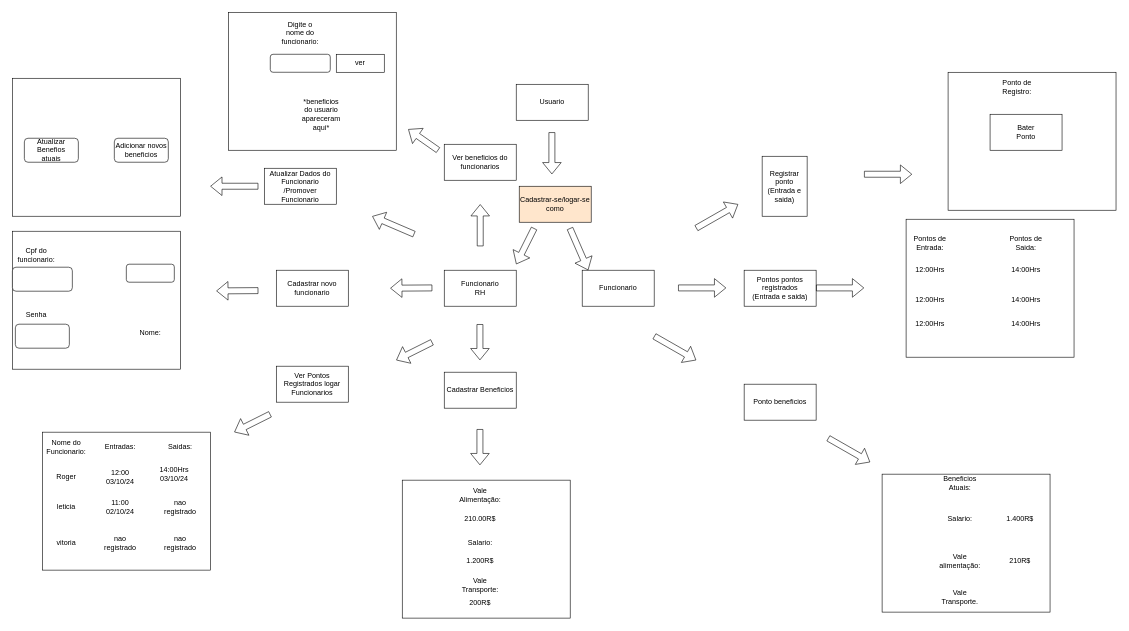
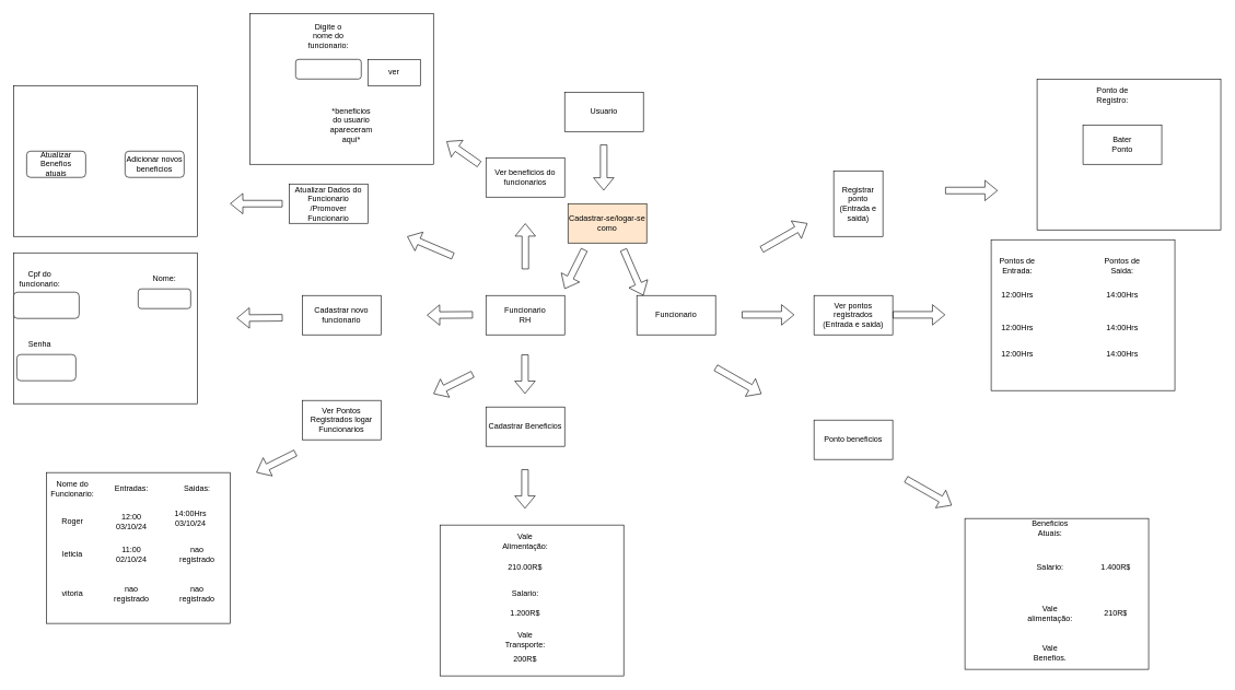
- <mxCell id="87" value="ver" style="rounded=0;whiteSpace=wrap;html=1;" vertex="1" parent="1"><mxGeometry x="560" y="90" width="80" height="30" as="geometry" /></mxCell>
+ <mxCell id="87" value="ver" style="rounded=0;whiteSpace=wrap;html=1;" vertex="1" parent="1"><mxGeometry x="560" y="90" width="80" height="40" as="geometry" /></mxCell>
- <mxCell id="9" value="&lt;div&gt;Pontos pontos registrados&lt;/div&gt;&lt;div&gt;(Entrada e saida)&lt;br&gt;&lt;/div&gt;" style="rounded=0;whiteSpace=wrap;html=1;" vertex="1" parent="1"><mxGeometry x="1240" y="450" width="120" height="60" as="geometry" /></mxCell>
+ <mxCell id="9" value="&lt;div&gt;Ver pontos registrados&lt;/div&gt;&lt;div&gt;(Entrada e saida)&lt;br&gt;&lt;/div&gt;" style="rounded=0;whiteSpace=wrap;html=1;" vertex="1" parent="1"><mxGeometry x="1240" y="450" width="120" height="60" as="geometry" /></mxCell>
- <mxCell id="54" value="Nome:" style="text;html=1;align=center;verticalAlign=middle;whiteSpace=wrap;rounded=0;" vertex="1" parent="1"><mxGeometry x="220" y="540" width="60" height="30" as="geometry" /></mxCell>
+ <mxCell id="54" value="Nome:" style="text;html=1;align=center;verticalAlign=middle;whiteSpace=wrap;rounded=0;" vertex="1" parent="1"><mxGeometry x="220" y="410" width="60" height="30" as="geometry" /></mxCell>
- <mxCell id="32" value="Vale Transporte." style="text;html=1;align=center;verticalAlign=middle;whiteSpace=wrap;rounded=0;" vertex="1" parent="1"><mxGeometry x="1570" y="980" width="60" height="30" as="geometry" /></mxCell>
+ <mxCell id="32" value="Vale Benefios." style="text;html=1;align=center;verticalAlign=middle;whiteSpace=wrap;rounded=0;" vertex="1" parent="1"><mxGeometry x="1570" y="980" width="60" height="30" as="geometry" /></mxCell>
